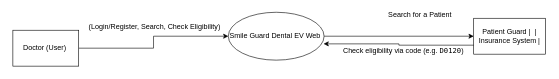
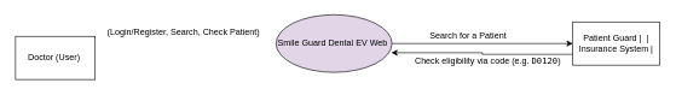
- <mxCell id="8" value="Search for a Patient" style="text;html=1;align=center;verticalAlign=middle;resizable=0;points=[];autosize=1;strokeColor=none;fillColor=none;" vertex="1" parent="1"><mxGeometry x="635" y="10" width="130" height="30" as="geometry" /></mxCell>
+ <mxCell id="8" value="Search for a Patient" style="text;html=1;align=center;verticalAlign=middle;resizable=0;points=[];autosize=1;strokeColor=none;fillColor=none;" vertex="1" parent="1"><mxGeometry x="580" y="35" width="130" height="30" as="geometry" /></mxCell>
- <mxCell id="6" value="(Login/Register, Search, Check Eligibility)" style="text;whiteSpace=wrap;" vertex="1" parent="1"><mxGeometry x="145" y="30" width="250" height="40" as="geometry" /></mxCell>
+ <mxCell id="6" value="(Login/Register, Search, Check Patient)" style="text;whiteSpace=wrap;" vertex="1" parent="1"><mxGeometry x="145" y="30" width="250" height="40" as="geometry" /></mxCell>
- <mxCell id="5" value="Smile Guard Dental EV Web&amp;nbsp;" style="ellipse;whiteSpace=wrap;html=1;rounded=0;" vertex="1" parent="1"><mxGeometry x="380" y="20" width="160" height="80" as="geometry" /></mxCell>
+ <mxCell id="5" value="Smile Guard Dental EV Web&amp;nbsp;" style="ellipse;whiteSpace=wrap;html=1;rounded=0;fillColor=#e1d5e7;" vertex="1" parent="1"><mxGeometry x="380" y="20" width="160" height="80" as="geometry" /></mxCell>
- <mxCell id="2" value="" style="edgeStyle=orthogonalEdgeStyle;rounded=0;orthogonalLoop=1;jettySize=auto;html=1;" edge="1" parent="1" source="3" target="5"><mxGeometry relative="1" as="geometry" /></mxCell>
